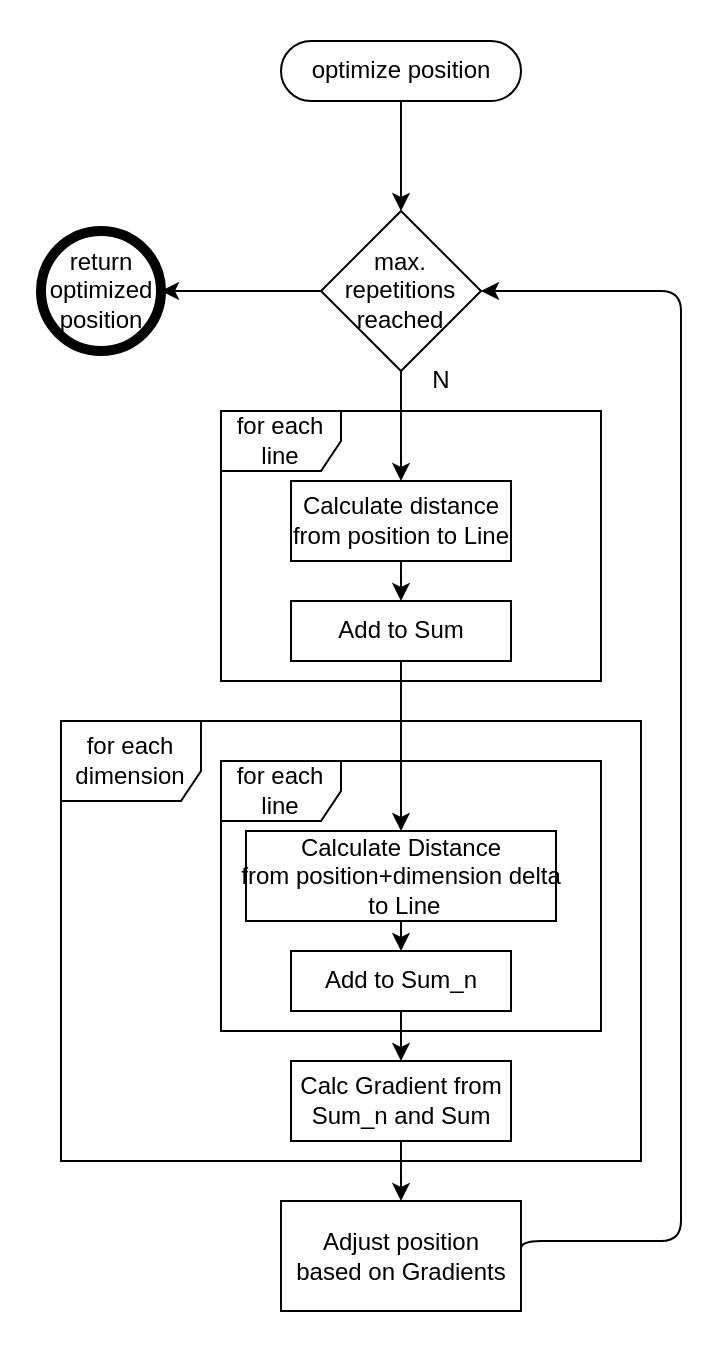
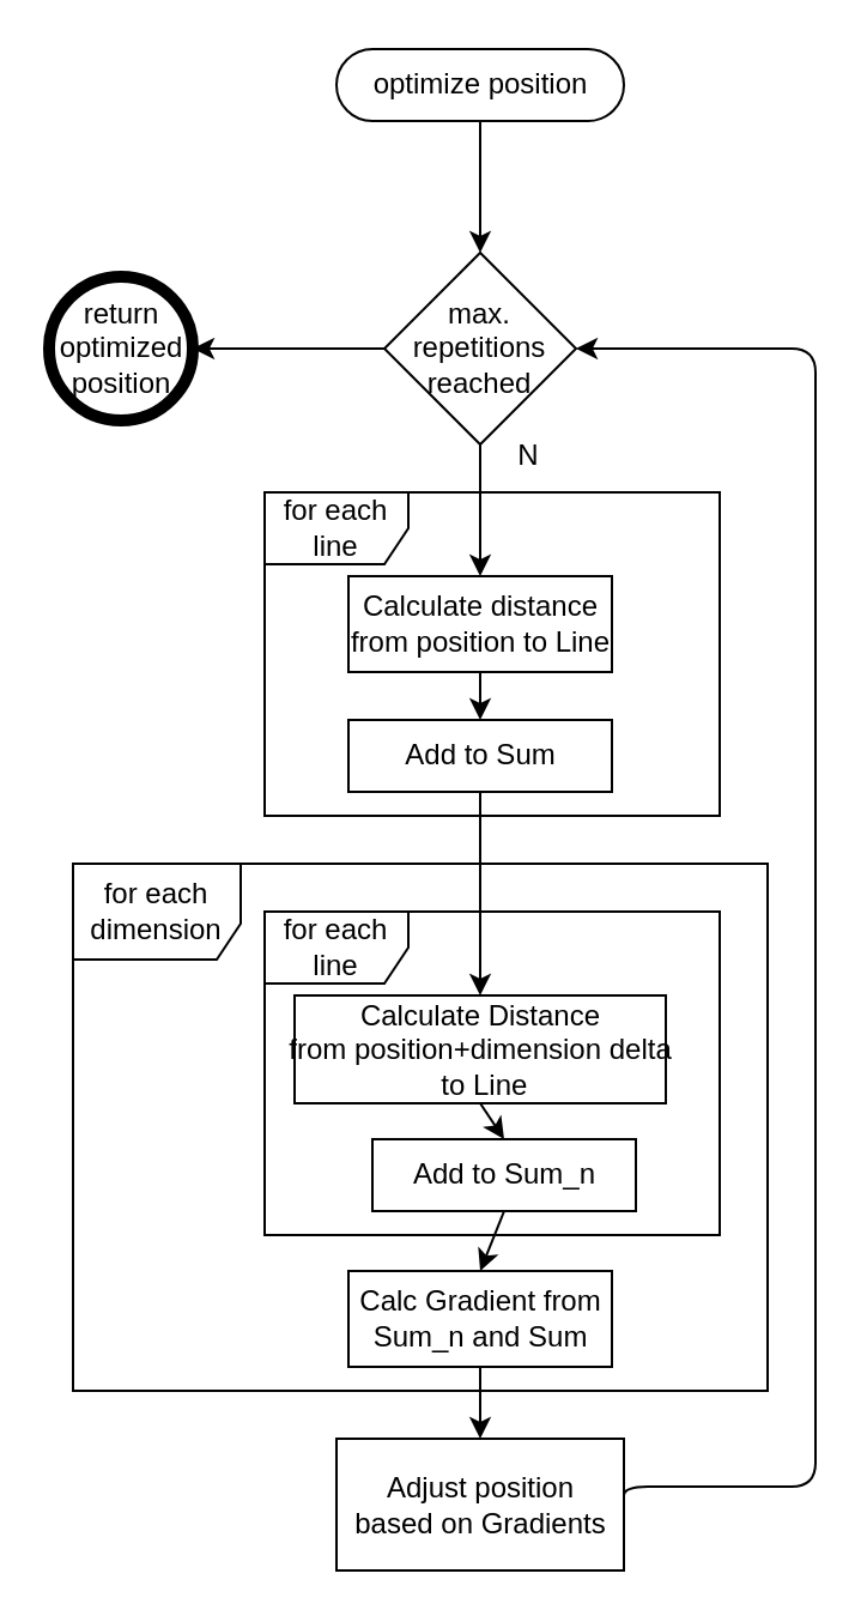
- <mxCell id="19" value="Add to Sum_n" style="html=1;" parent="1" vertex="1"><mxGeometry x="145" y="475" width="110" height="30" as="geometry" /></mxCell>
+ <mxCell id="19" value="Add to Sum_n" style="html=1;" parent="1" vertex="1"><mxGeometry x="155" y="475" width="110" height="30" as="geometry" /></mxCell>
